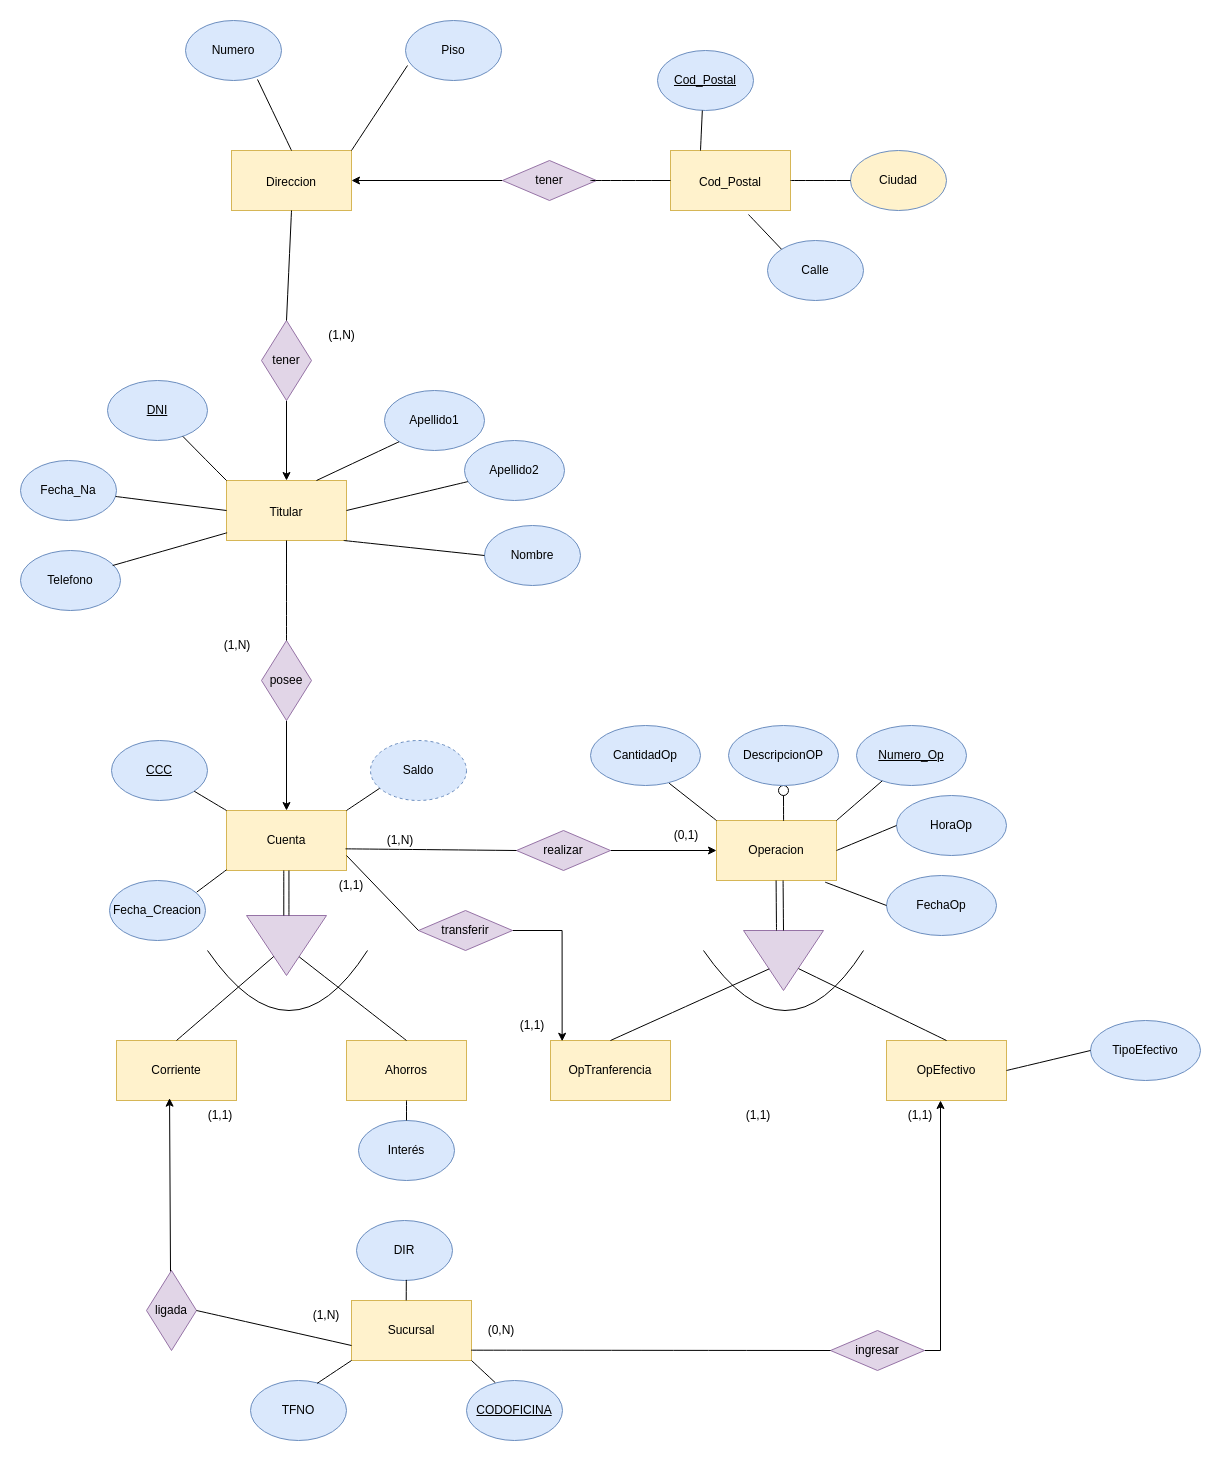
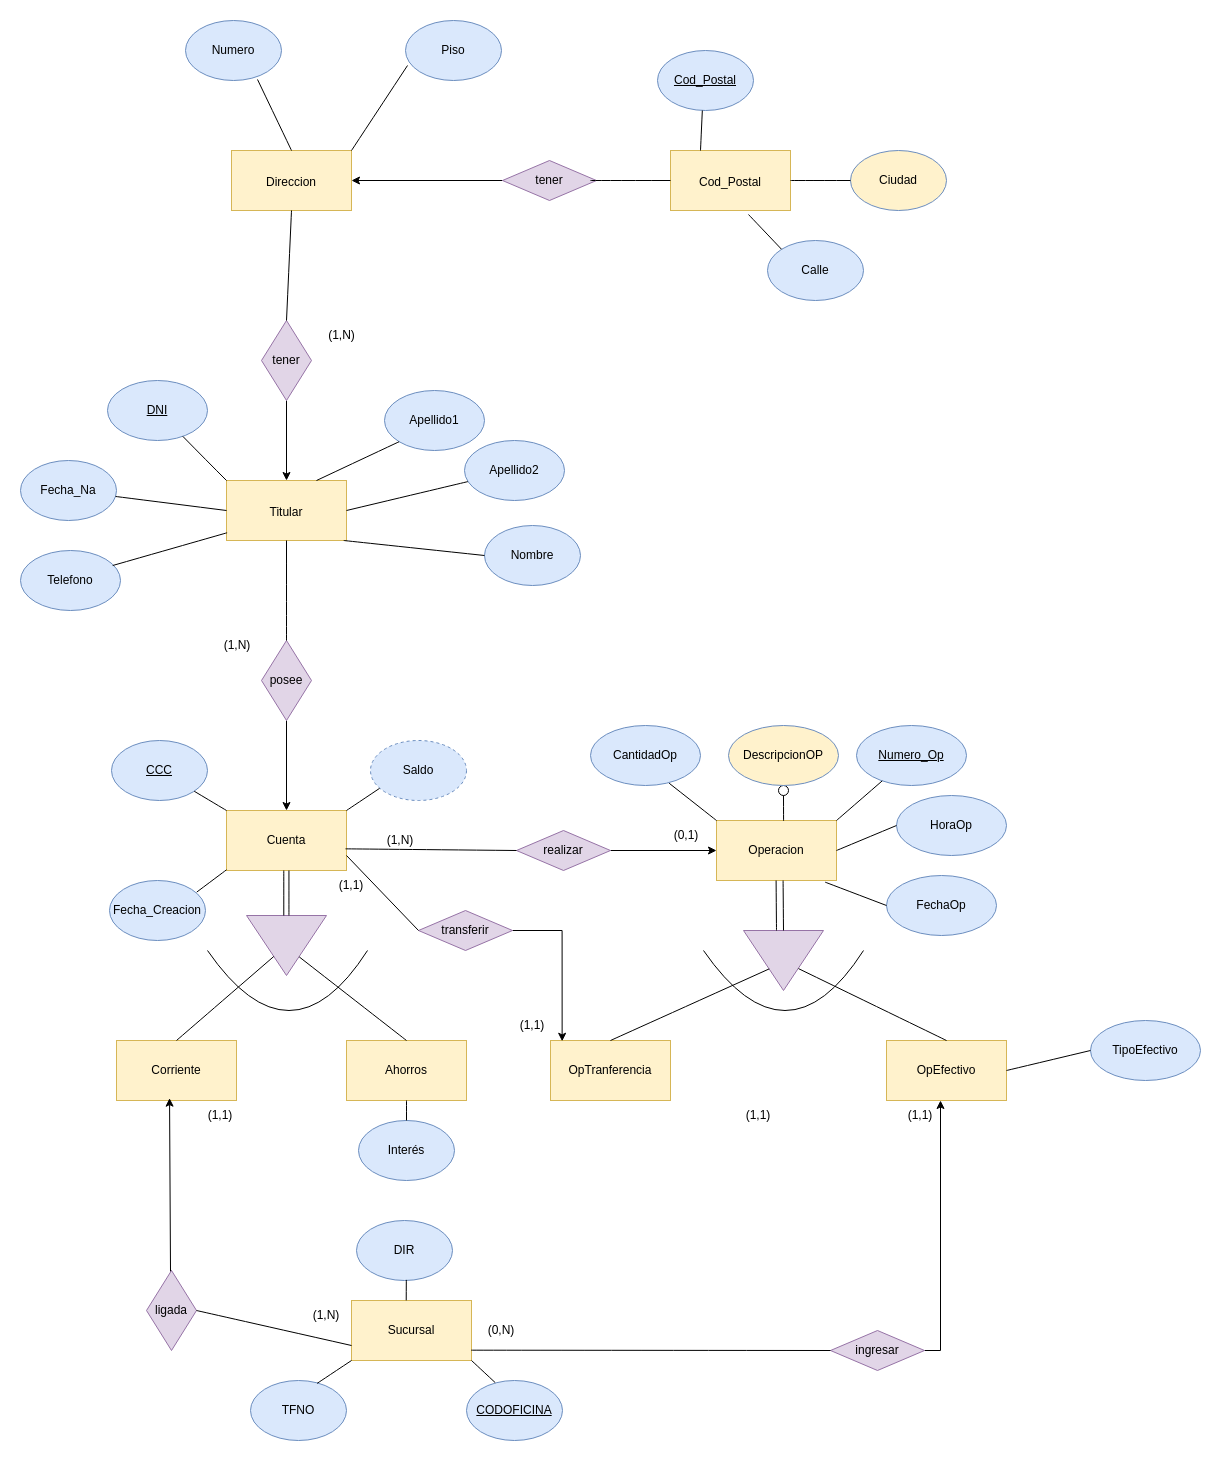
- <mxCell id="58" value="DescripcionOP" style="ellipse;whiteSpace=wrap;html=1;fillColor=#dae8fc;strokeColor=#6c8ebf;" vertex="1" parent="1"><mxGeometry x="728" y="725" width="110" height="60" as="geometry" /></mxCell>
+ <mxCell id="58" value="DescripcionOP" style="ellipse;whiteSpace=wrap;html=1;fillColor=#fff2cc;strokeColor=#6c8ebf;" vertex="1" parent="1"><mxGeometry x="728" y="725" width="110" height="60" as="geometry" /></mxCell>
